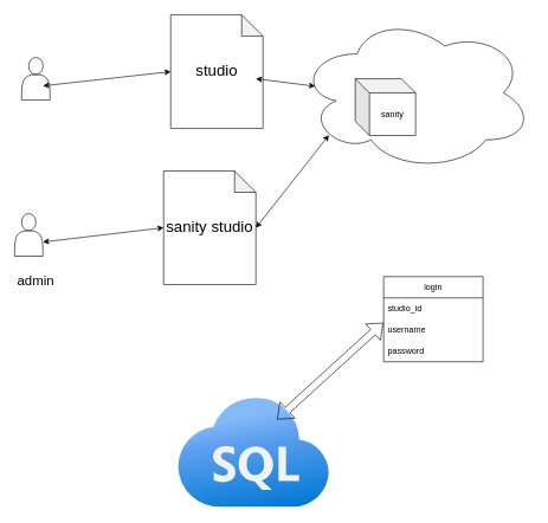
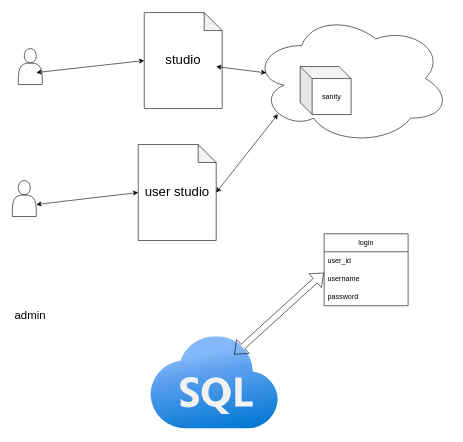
- <mxCell id="8" value="&lt;font style=&quot;font-size: 22px;&quot;&gt;sanity studio&lt;/font&gt;" style="shape=note;whiteSpace=wrap;html=1;backgroundOutline=1;darkOpacity=0.05;" vertex="1" parent="1"><mxGeometry x="230" y="240" width="130" height="160" as="geometry" /></mxCell>
+ <mxCell id="8" value="&lt;font style=&quot;font-size: 22px;&quot;&gt;user studio&lt;/font&gt;" style="shape=note;whiteSpace=wrap;html=1;backgroundOutline=1;darkOpacity=0.05;" vertex="1" parent="1"><mxGeometry x="230" y="240" width="130" height="160" as="geometry" /></mxCell>
- <mxCell id="11" value="&lt;font style=&quot;font-size: 19px;&quot;&gt;admin&lt;/font&gt;" style="text;html=1;align=center;verticalAlign=middle;whiteSpace=wrap;rounded=0;" vertex="1" parent="1"><mxGeometry x="20" y="380" width="60" height="30" as="geometry" /></mxCell>
+ <mxCell id="11" value="&lt;font style=&quot;font-size: 19px;&quot;&gt;admin&lt;/font&gt;" style="text;html=1;align=center;verticalAlign=middle;whiteSpace=wrap;rounded=0;" vertex="1" parent="1"><mxGeometry x="20" y="510" width="60" height="30" as="geometry" /></mxCell>
- <mxCell id="14" value="studio_id" style="text;strokeColor=none;fillColor=none;align=left;verticalAlign=middle;spacingLeft=4;spacingRight=4;overflow=hidden;points=[[0,0.5],[1,0.5]];portConstraint=eastwest;rotatable=0;whiteSpace=wrap;html=1;" vertex="1" parent="13"><mxGeometry y="30" width="140" height="30" as="geometry" /></mxCell>
+ <mxCell id="14" value="user_id" style="text;strokeColor=none;fillColor=none;align=left;verticalAlign=middle;spacingLeft=4;spacingRight=4;overflow=hidden;points=[[0,0.5],[1,0.5]];portConstraint=eastwest;rotatable=0;whiteSpace=wrap;html=1;" vertex="1" parent="13"><mxGeometry y="30" width="140" height="30" as="geometry" /></mxCell>
